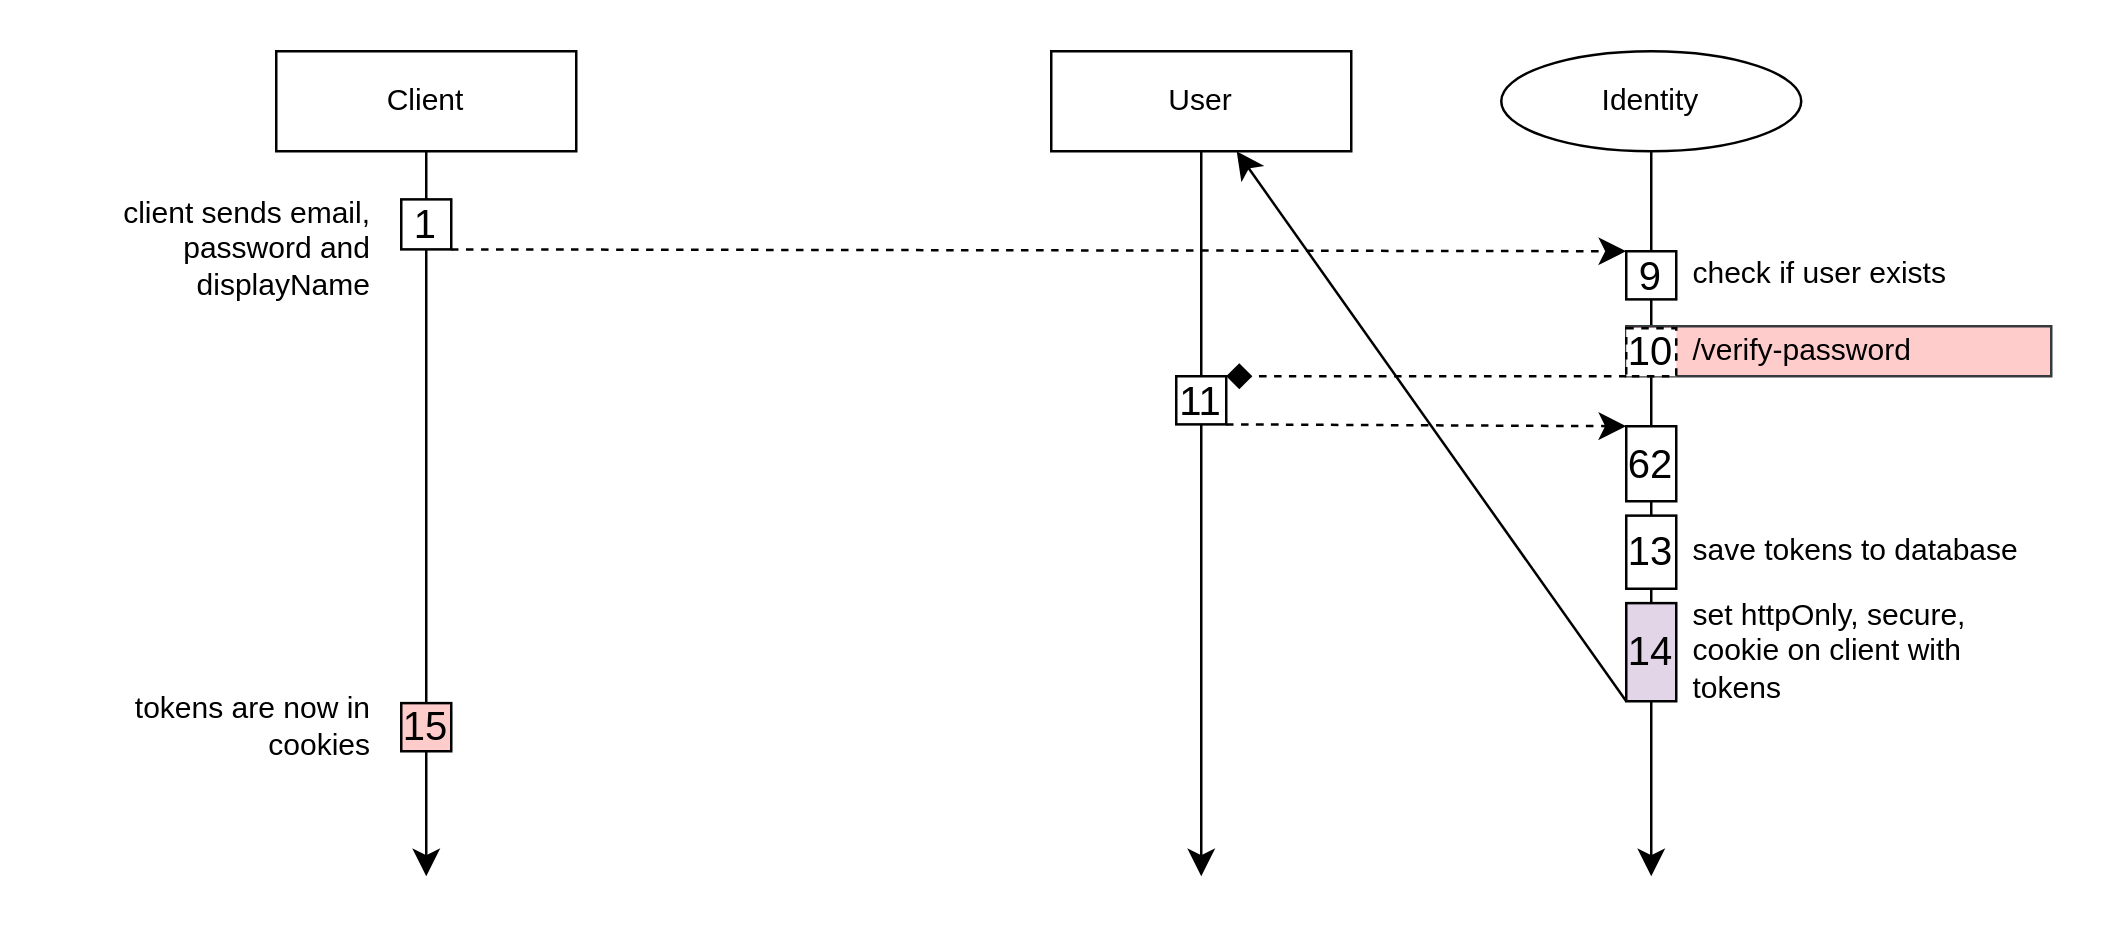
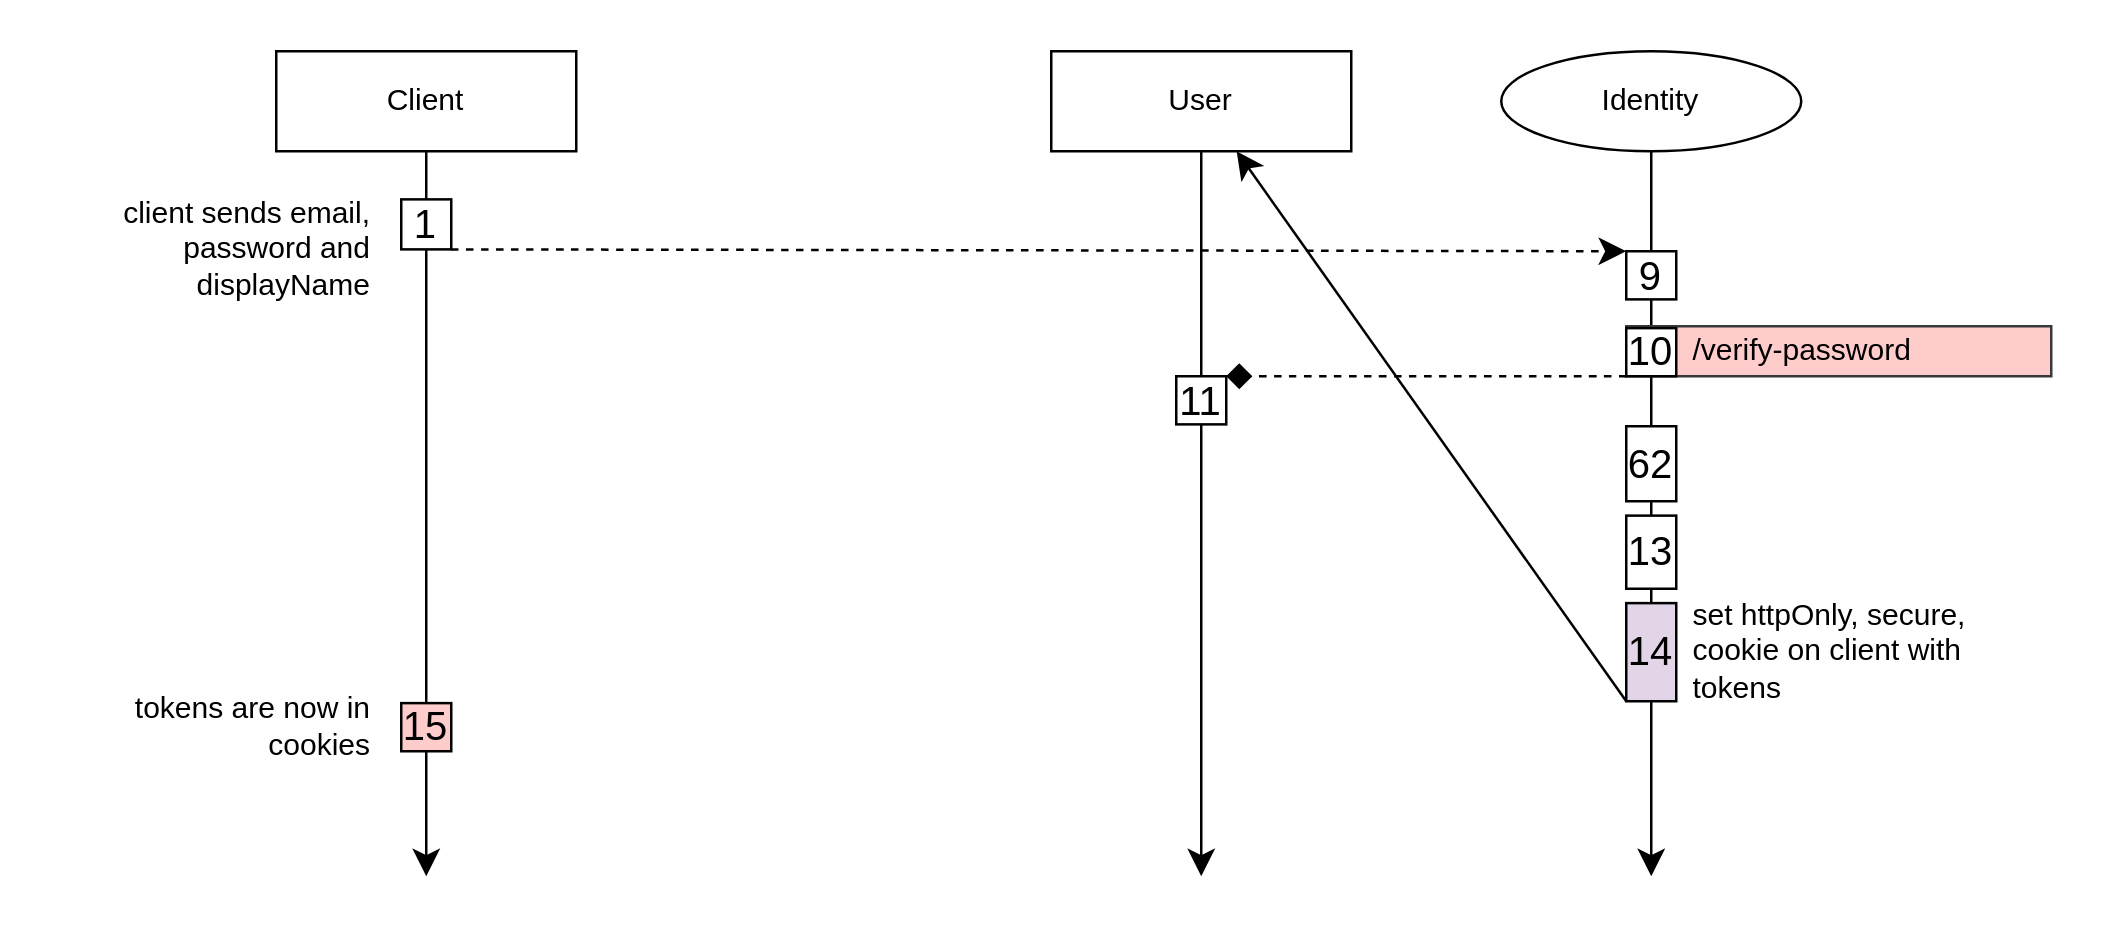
- <mxCell id="11" value="check if user exists" style="text;html=1;strokeColor=none;fillColor=none;align=left;verticalAlign=middle;whiteSpace=wrap;rounded=0;fontSize=12;fontFamily=Helvetica;" parent="9" vertex="1"><mxGeometry x="25" width="145" height="20" as="geometry" /></mxCell>
- <mxCell id="13" value="10" style="rounded=0;whiteSpace=wrap;html=1;fontSize=16;fontFamily=Helvetica;dashed=1;" parent="12" vertex="1"><mxGeometry y="0.75" width="20" height="19.25" as="geometry" /></mxCell>
+ <mxCell id="13" value="10" style="rounded=0;whiteSpace=wrap;html=1;fontSize=16;fontFamily=Helvetica;" parent="12" vertex="1"><mxGeometry y="0.75" width="20" height="19.25" as="geometry" /></mxCell>
- <mxCell id="15" style="edgeStyle=none;curved=1;rounded=0;orthogonalLoop=1;jettySize=auto;html=1;exitX=1;exitY=1;exitDx=0;exitDy=0;fontSize=12;startSize=8;endSize=8;dashed=1;entryX=0;entryY=0;entryDx=0;entryDy=0;fontFamily=Helvetica;" parent="1" source="16" target="19" edge="1"><mxGeometry relative="1" as="geometry"><mxPoint x="630" y="169.286" as="targetPoint" /></mxGeometry></mxCell>
- <mxCell id="25" value="save tokens to database" style="text;html=1;strokeColor=none;fillColor=none;align=left;verticalAlign=middle;whiteSpace=wrap;rounded=0;fontSize=12;fontFamily=Helvetica;" parent="23" vertex="1"><mxGeometry x="25" width="145" height="30" as="geometry" /></mxCell>
